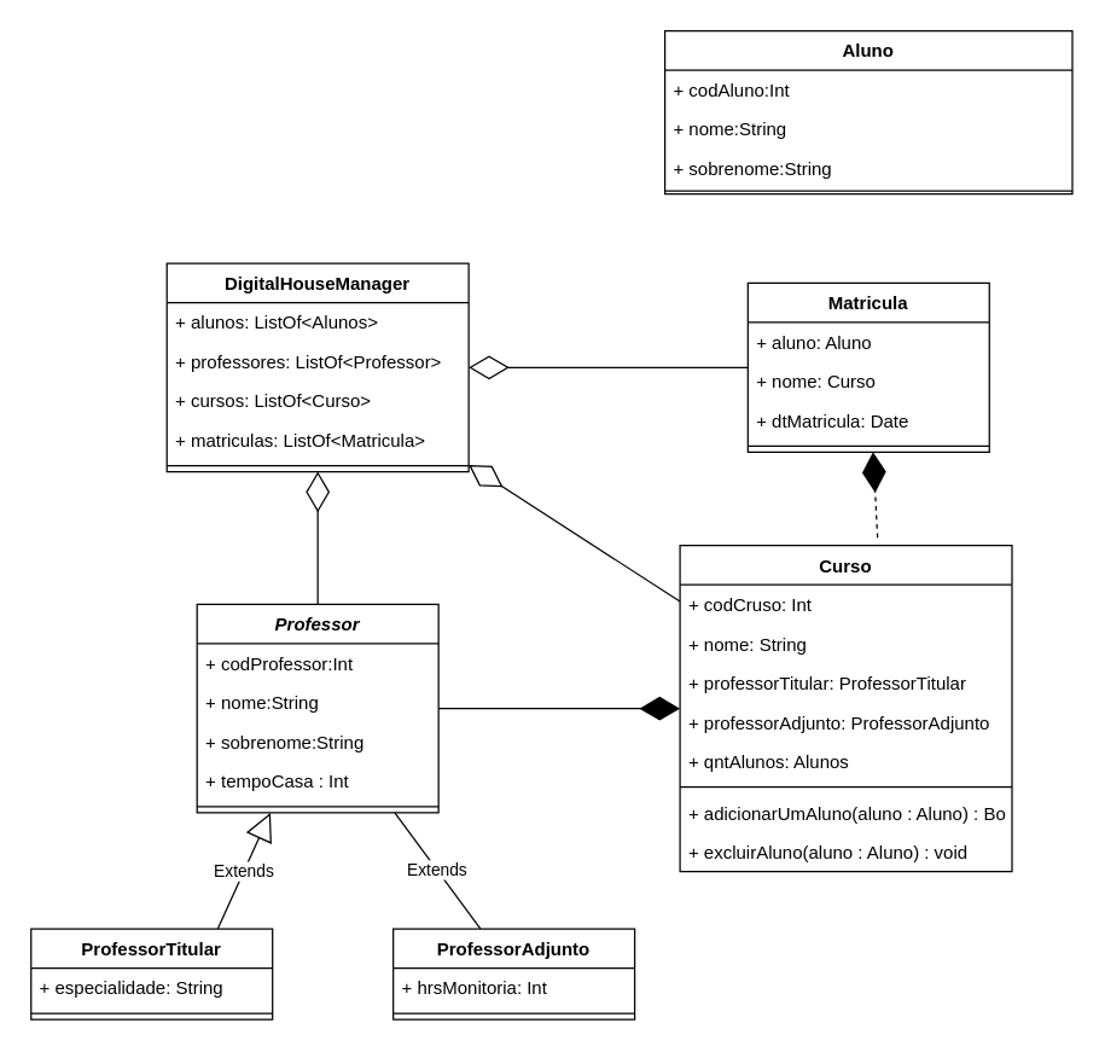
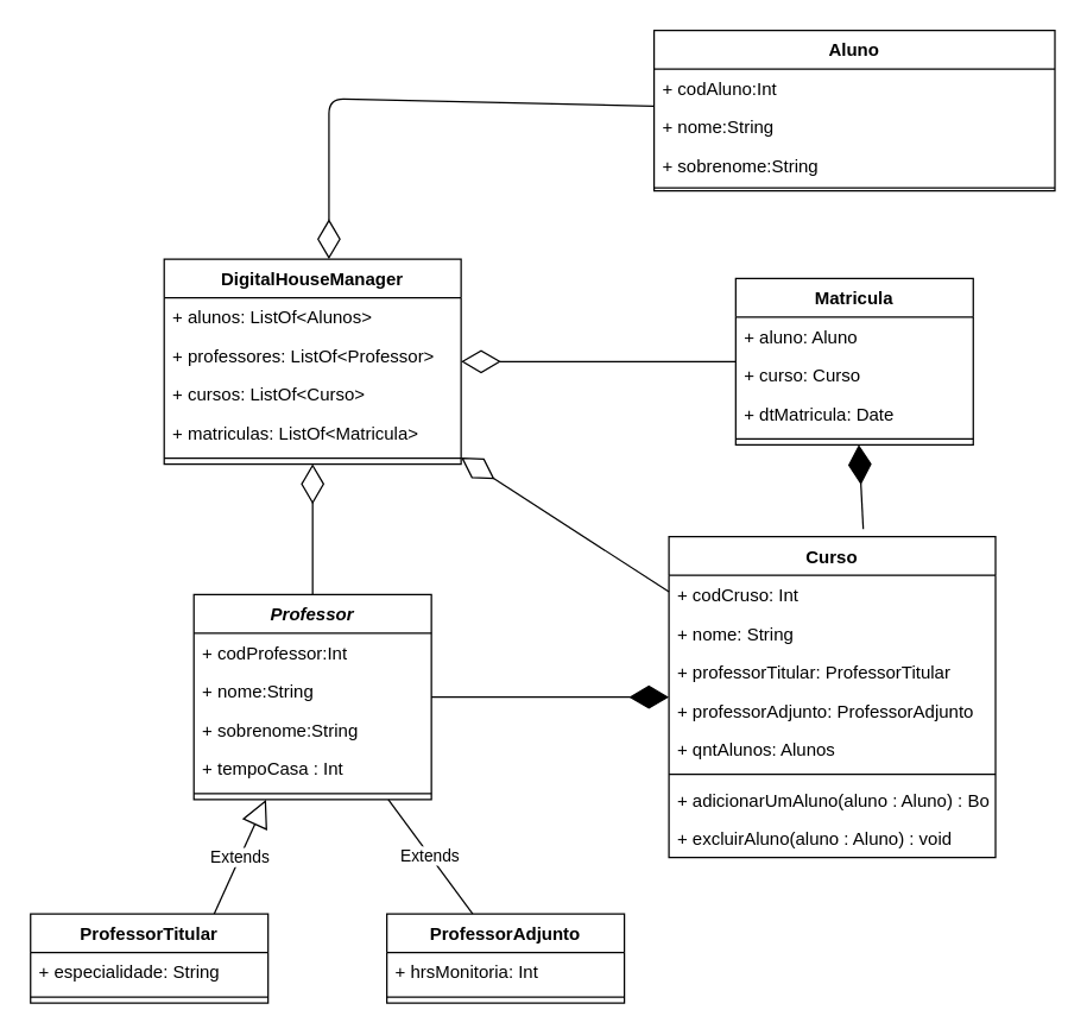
+ <mxCell id="9" value="" style="endArrow=diamondThin;endFill=0;endSize=24;html=1;entryX=0.555;entryY=0;entryDx=0;entryDy=0;entryPerimeter=0;" edge="1" parent="1" source="28" target="22"><mxGeometry width="160" relative="1" as="geometry"><mxPoint x="210" y="340" as="sourcePoint" /><mxPoint x="370" y="340" as="targetPoint" /><Array as="points"><mxPoint x="221" y="66" /></Array></mxGeometry></mxCell>
- <mxCell id="44" value="+ nome: Curso" style="text;strokeColor=none;fillColor=none;align=left;verticalAlign=top;spacingLeft=4;spacingRight=4;overflow=hidden;rotatable=0;points=[[0,0.5],[1,0.5]];portConstraint=eastwest;" vertex="1" parent="42"><mxGeometry y="52" width="160" height="26" as="geometry" /></mxCell>
+ <mxCell id="44" value="+ curso: Curso" style="text;strokeColor=none;fillColor=none;align=left;verticalAlign=top;spacingLeft=4;spacingRight=4;overflow=hidden;rotatable=0;points=[[0,0.5],[1,0.5]];portConstraint=eastwest;" vertex="1" parent="42"><mxGeometry y="52" width="160" height="26" as="geometry" /></mxCell>
- <mxCell id="5" value="" style="endArrow=diamondThin;endFill=1;endSize=24;html=1;exitX=0.595;exitY=-0.024;exitDx=0;exitDy=0;exitPerimeter=0;dashed=1;" edge="1" parent="1" source="33" target="42"><mxGeometry width="160" relative="1" as="geometry"><mxPoint x="200" y="560" as="sourcePoint" /><mxPoint x="360" y="560" as="targetPoint" /></mxGeometry></mxCell>
+ <mxCell id="5" value="" style="endArrow=diamondThin;endFill=1;endSize=24;html=1;exitX=0.595;exitY=-0.024;exitDx=0;exitDy=0;exitPerimeter=0;" edge="1" parent="1" source="33" target="42"><mxGeometry width="160" relative="1" as="geometry"><mxPoint x="200" y="560" as="sourcePoint" /><mxPoint x="360" y="560" as="targetPoint" /></mxGeometry></mxCell>
